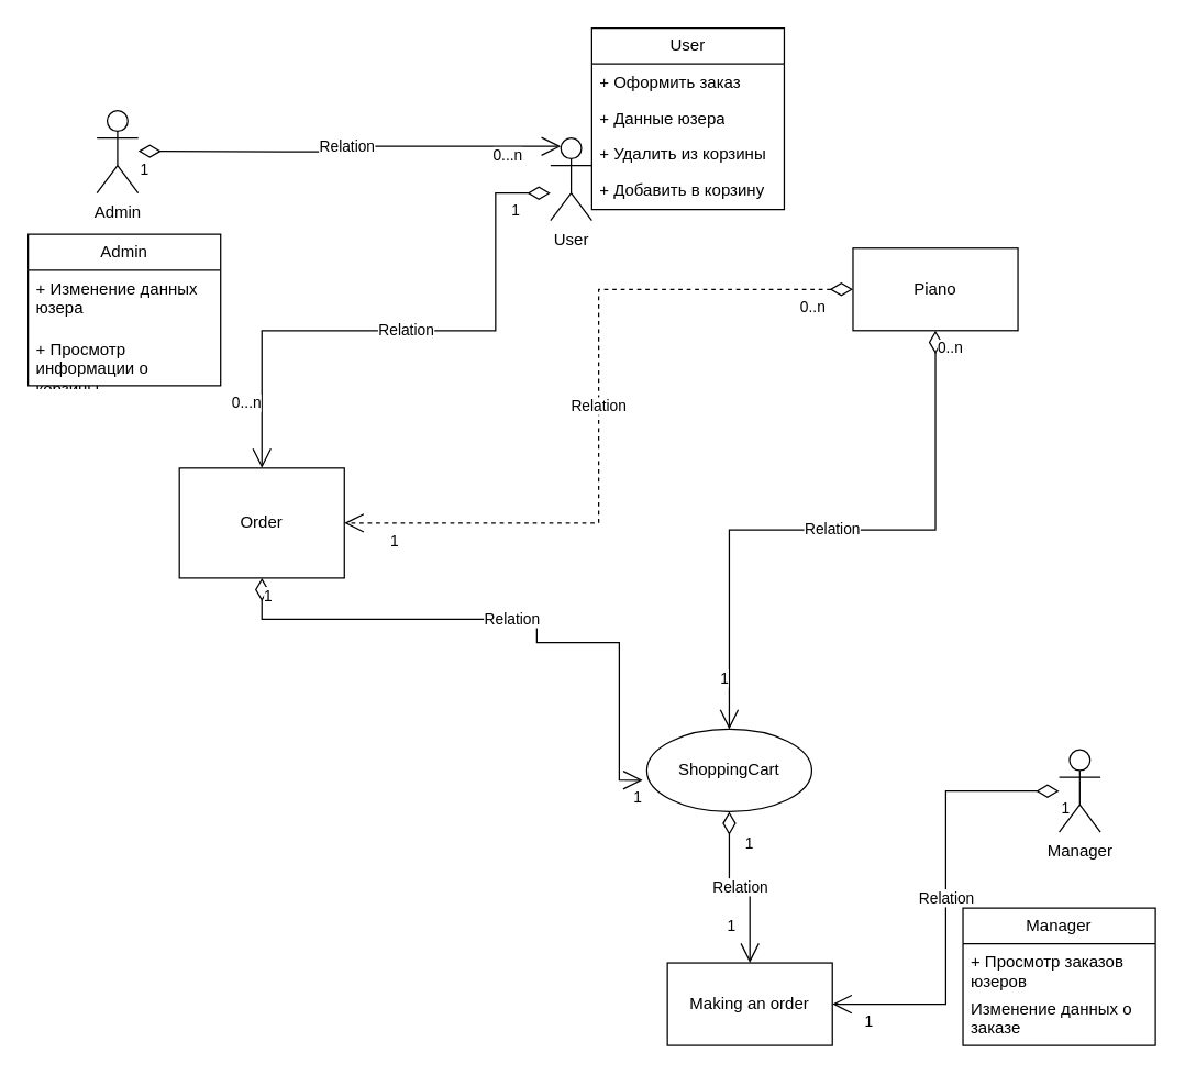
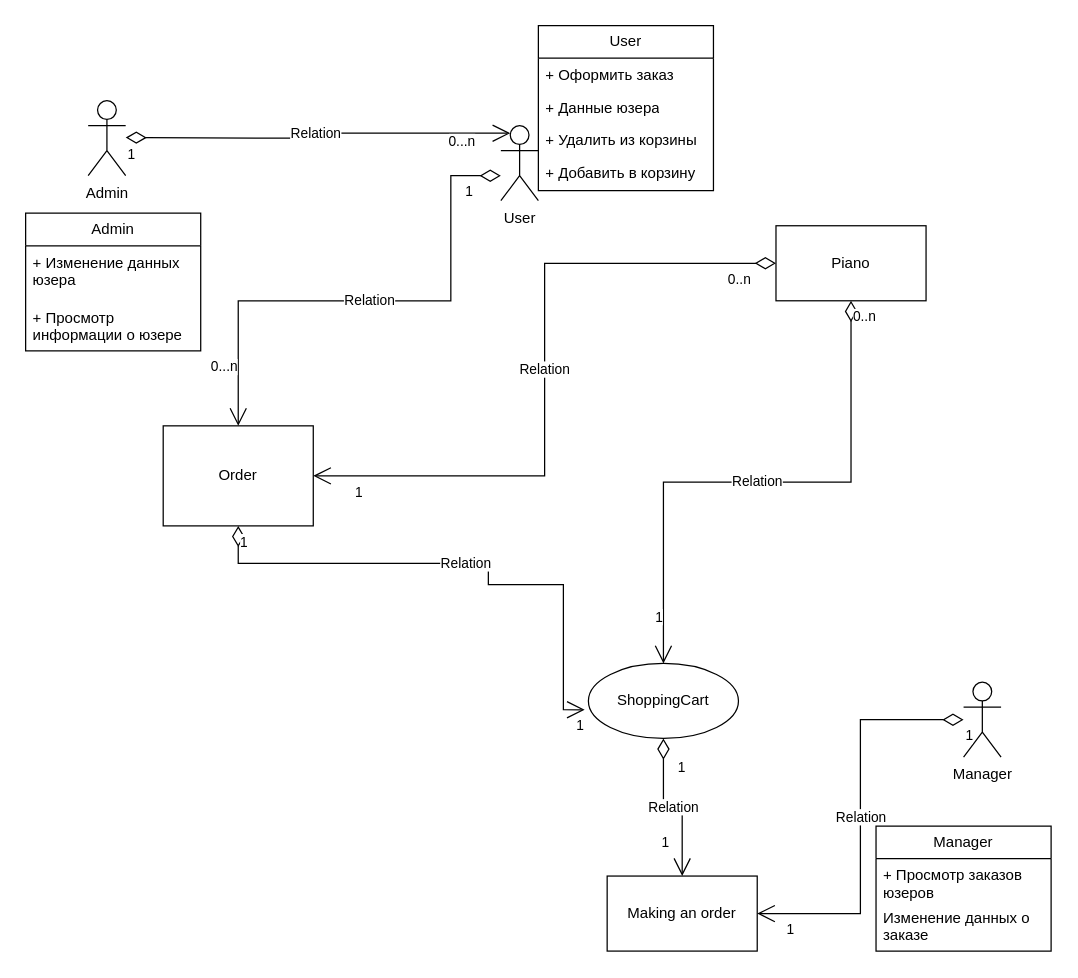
- <mxCell id="37" value="+ Просмотр информации о корзины" style="text;strokeColor=none;fillColor=none;align=left;verticalAlign=top;spacingLeft=4;spacingRight=4;overflow=hidden;rotatable=0;points=[[0,0.5],[1,0.5]];portConstraint=eastwest;whiteSpace=wrap;html=1;" parent="35" vertex="1"><mxGeometry y="70" width="140" height="40" as="geometry" /></mxCell>
+ <mxCell id="37" value="+ Просмотр информации о юзере" style="text;strokeColor=none;fillColor=none;align=left;verticalAlign=top;spacingLeft=4;spacingRight=4;overflow=hidden;rotatable=0;points=[[0,0.5],[1,0.5]];portConstraint=eastwest;whiteSpace=wrap;html=1;" parent="35" vertex="1"><mxGeometry y="70" width="140" height="40" as="geometry" /></mxCell>
- <mxCell id="12" value="Relation" style="endArrow=open;html=1;endSize=12;startArrow=diamondThin;startSize=14;startFill=0;edgeStyle=orthogonalEdgeStyle;rounded=0;exitX=0;exitY=0.5;exitDx=0;exitDy=0;entryX=1;entryY=0.5;entryDx=0;entryDy=0;dashed=1;" parent="1" source="2" target="3" edge="1"><mxGeometry relative="1" as="geometry"><mxPoint x="340" y="300" as="sourcePoint" /><mxPoint x="500" y="300" as="targetPoint" /></mxGeometry></mxCell>
+ <mxCell id="12" value="Relation" style="endArrow=open;html=1;endSize=12;startArrow=diamondThin;startSize=14;startFill=0;edgeStyle=orthogonalEdgeStyle;rounded=0;exitX=0;exitY=0.5;exitDx=0;exitDy=0;entryX=1;entryY=0.5;entryDx=0;entryDy=0;" parent="1" source="2" target="3" edge="1"><mxGeometry relative="1" as="geometry"><mxPoint x="340" y="300" as="sourcePoint" /><mxPoint x="500" y="300" as="targetPoint" /></mxGeometry></mxCell>
